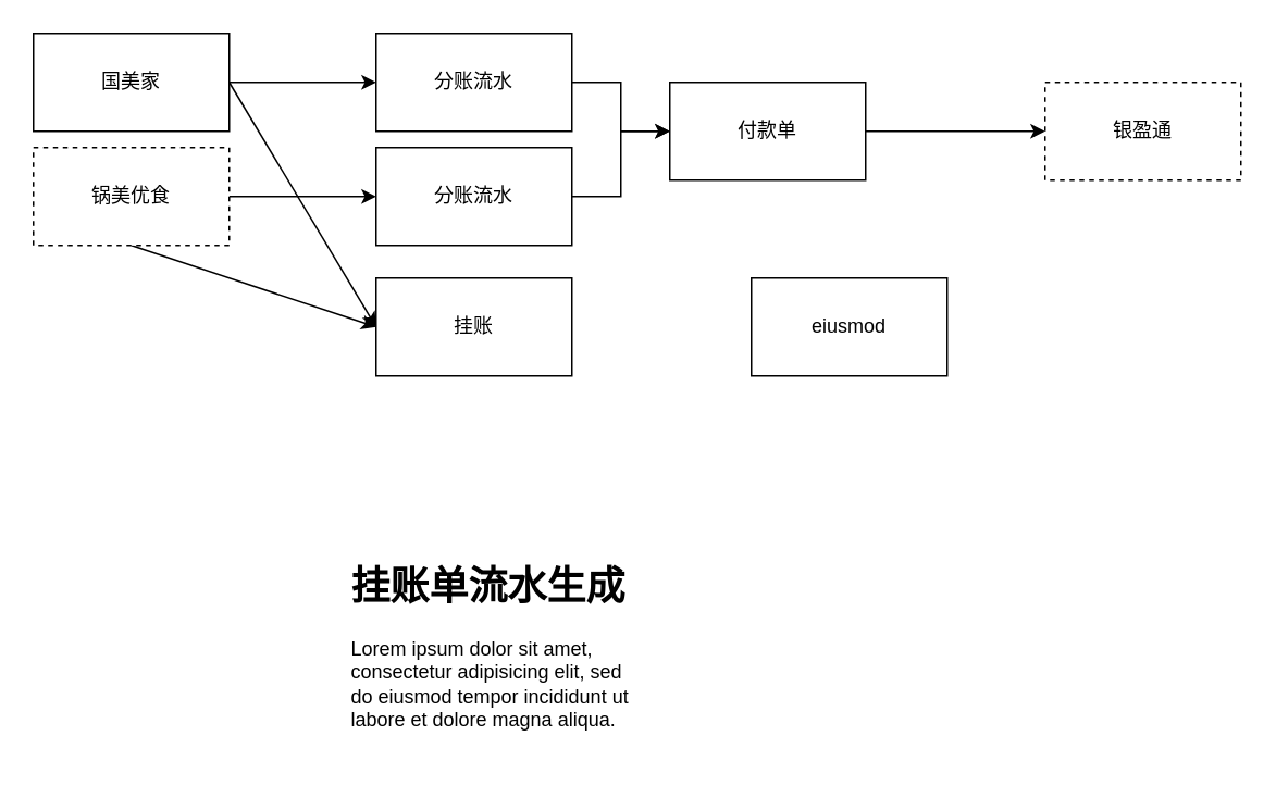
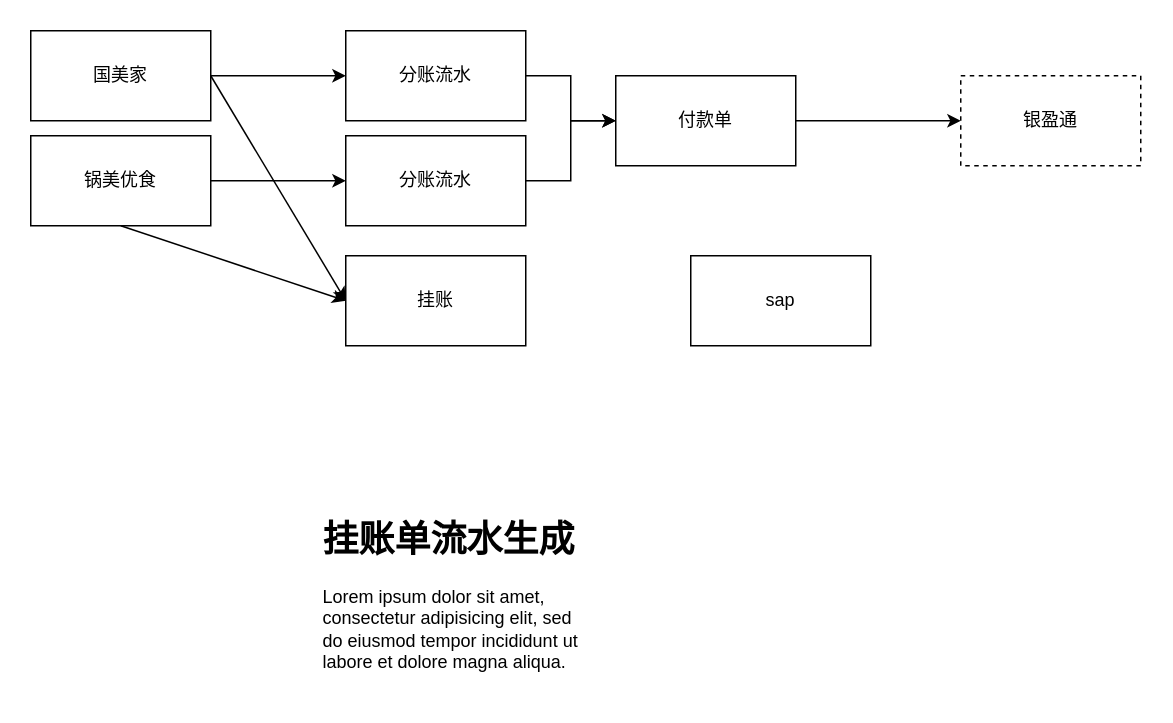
- <mxCell id="7" value="锅美优食" style="rounded=0;whiteSpace=wrap;html=1;dashed=1;" vertex="1" parent="1"><mxGeometry x="20" y="90" width="120" height="60" as="geometry" /></mxCell>
+ <mxCell id="7" value="锅美优食" style="rounded=0;whiteSpace=wrap;html=1;" vertex="1" parent="1"><mxGeometry x="20" y="90" width="120" height="60" as="geometry" /></mxCell>
- <mxCell id="13" value="eiusmod" style="whiteSpace=wrap;html=1;rounded=0;" vertex="1" parent="1"><mxGeometry x="460" y="170" width="120" height="60" as="geometry" /></mxCell>
+ <mxCell id="13" value="sap" style="whiteSpace=wrap;html=1;rounded=0;" vertex="1" parent="1"><mxGeometry x="460" y="170" width="120" height="60" as="geometry" /></mxCell>
